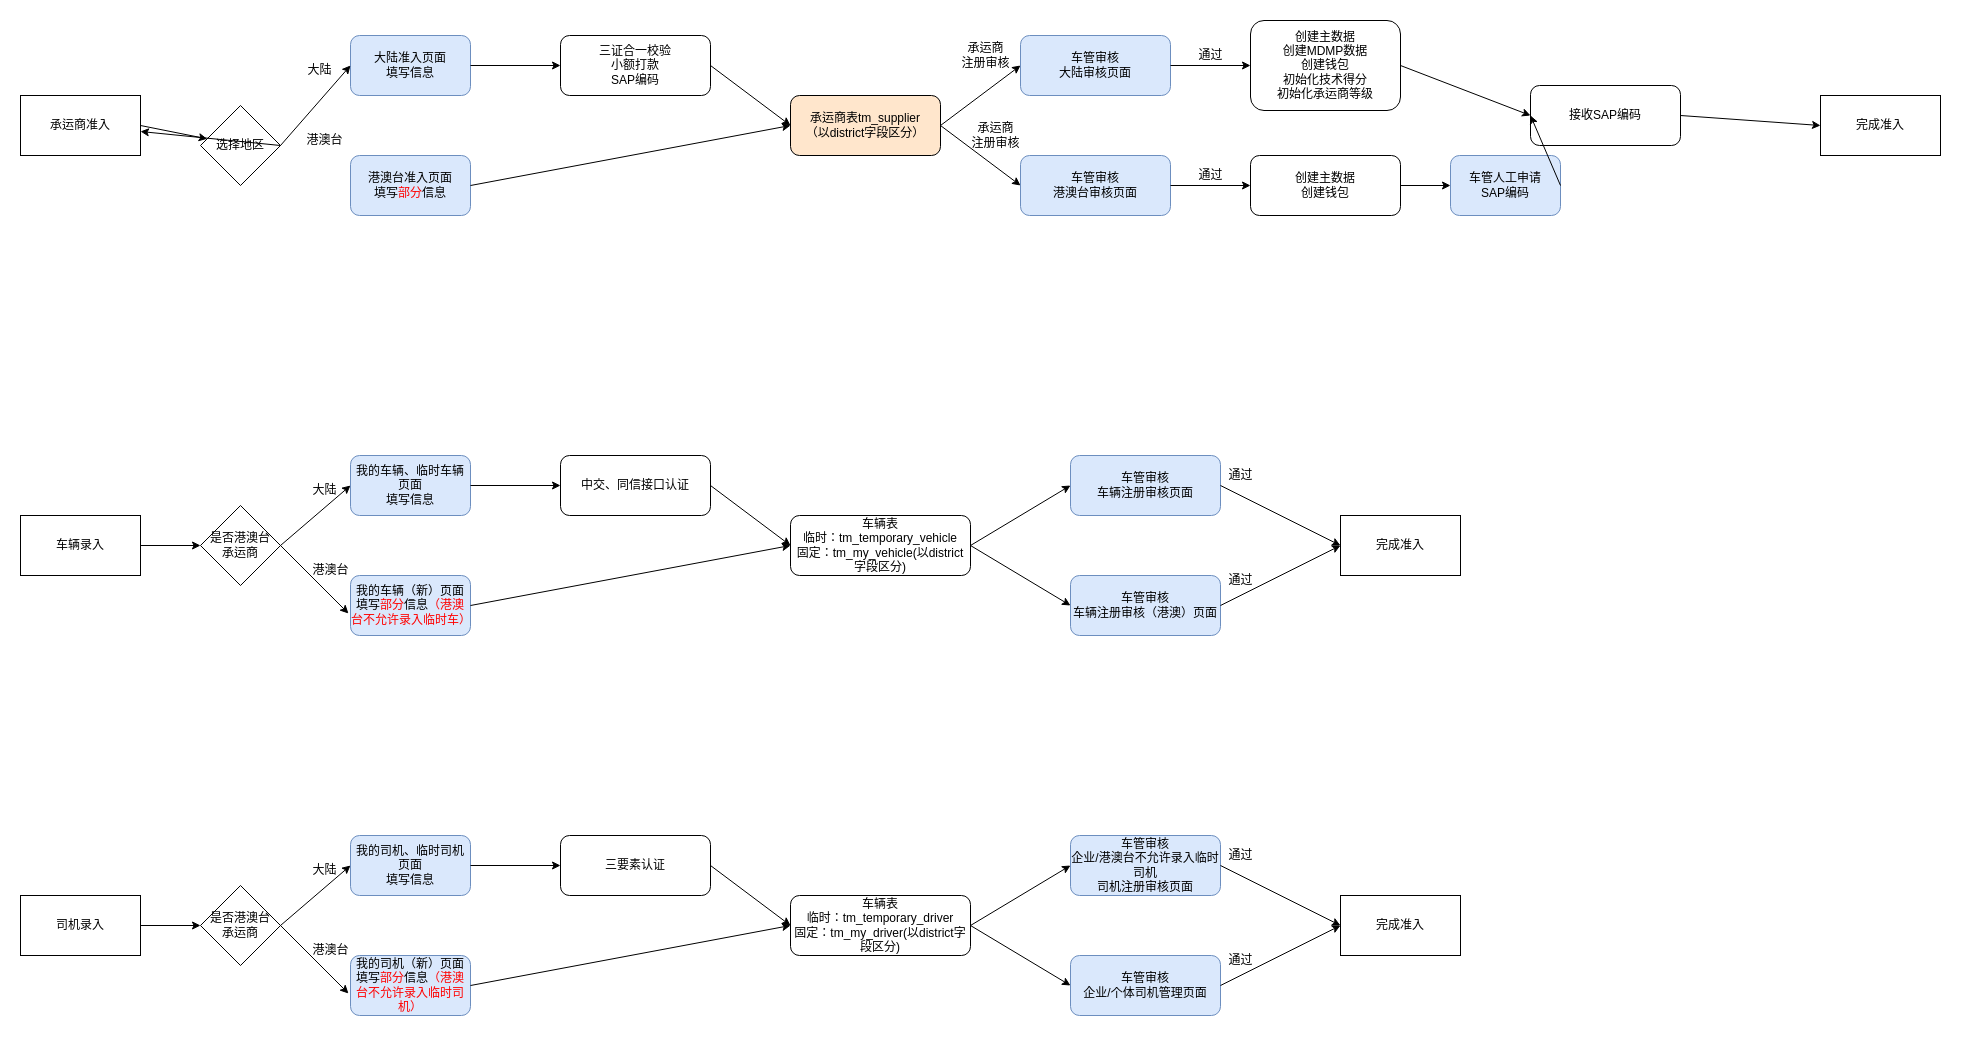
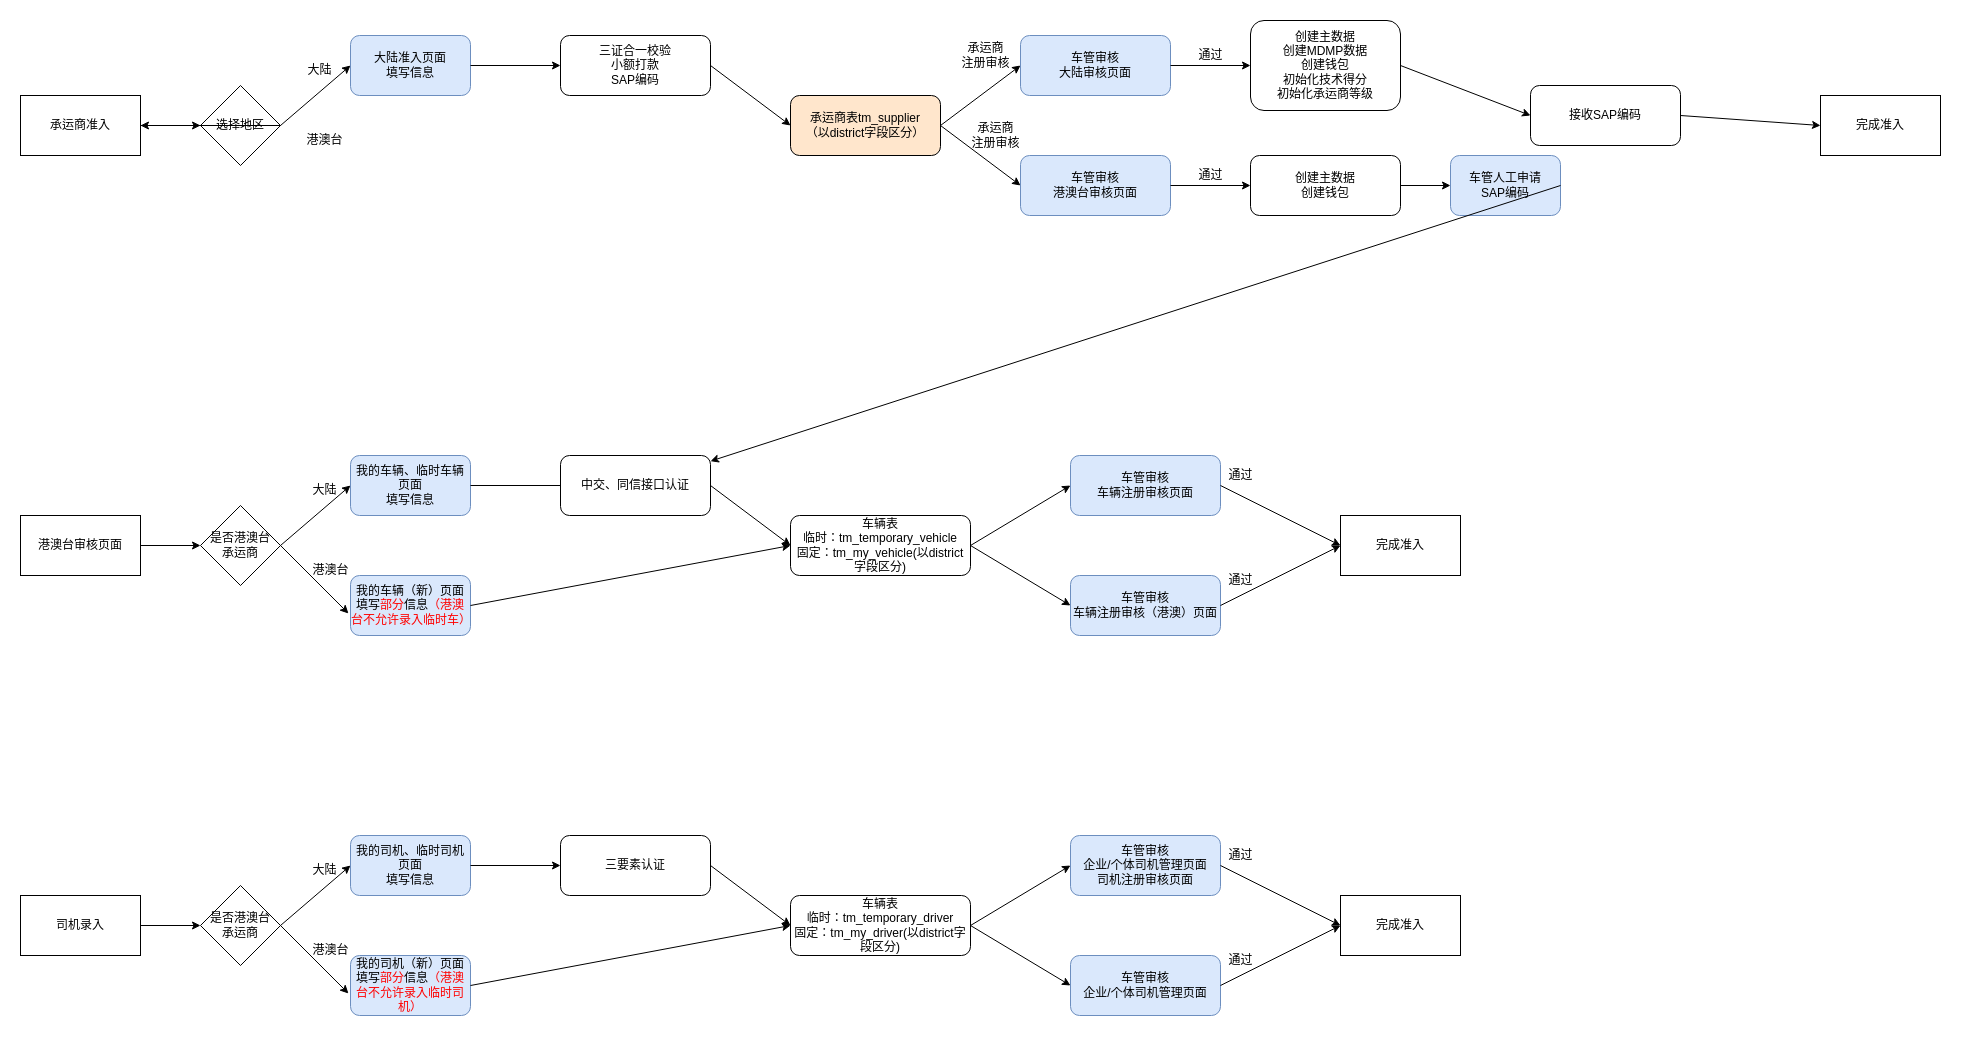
- <mxCell id="4" value="选择地区" style="rhombus;whiteSpace=wrap;html=1;" vertex="1" parent="1"><mxGeometry x="200" y="105" width="80" height="80" as="geometry" /></mxCell>
+ <mxCell id="4" value="选择地区" style="rhombus;whiteSpace=wrap;html=1;" vertex="1" parent="1"><mxGeometry x="200" y="85" width="80" height="80" as="geometry" /></mxCell>
- <mxCell id="31" value="" style="endArrow=classic;html=1;rounded=0;exitX=1;exitY=0.5;exitDx=0;exitDy=0;entryX=0;entryY=0.5;entryDx=0;entryDy=0;" edge="1" parent="1" source="27" target="29"><mxGeometry width="50" height="50" relative="1" as="geometry"><mxPoint x="1410" y="75" as="sourcePoint" /><mxPoint x="1620" y="135" as="targetPoint" /></mxGeometry></mxCell>
+ <mxCell id="31" value="" style="endArrow=classic;html=1;rounded=0;exitX=1;exitY=0.5;exitDx=0;exitDy=0;" edge="1" parent="1" source="27" target="44"><mxGeometry width="50" height="50" relative="1" as="geometry"><mxPoint x="1410" y="75" as="sourcePoint" /><mxPoint x="1620" y="135" as="targetPoint" /></mxGeometry></mxCell>
- <mxCell id="12" value="" style="endArrow=classic;html=1;rounded=0;exitX=1;exitY=0.5;exitDx=0;exitDy=0;entryX=0;entryY=0.5;entryDx=0;entryDy=0;" edge="1" parent="1" source="6" target="10"><mxGeometry width="50" height="50" relative="1" as="geometry"><mxPoint x="550" y="335" as="sourcePoint" /><mxPoint x="600" y="285" as="targetPoint" /></mxGeometry></mxCell>
- <mxCell id="6" value="港澳台准入页面&lt;br&gt;填写&lt;font style=&quot;border-color: var(--border-color);&quot; color=&quot;#ff0000&quot;&gt;部分&lt;/font&gt;&lt;span style=&quot;&quot;&gt;信息&lt;/span&gt;" style="rounded=1;whiteSpace=wrap;html=1;fillColor=#dae8fc;strokeColor=#6c8ebf;" vertex="1" parent="1"><mxGeometry x="350" y="155" width="120" height="60" as="geometry" /></mxCell>
- <mxCell id="45" value="" style="endArrow=classic;html=1;rounded=0;exitX=1;exitY=0.5;exitDx=0;exitDy=0;entryX=0;entryY=0.5;entryDx=0;entryDy=0;" edge="1" parent="1" source="38" target="44"><mxGeometry width="50" height="50" relative="1" as="geometry"><mxPoint x="480" y="505" as="sourcePoint" /><mxPoint x="530" y="455" as="targetPoint" /></mxGeometry></mxCell>
+ <mxCell id="45" value="" style="endArrow=none;html=1;rounded=0;exitX=1;exitY=0.5;exitDx=0;exitDy=0;entryX=0;entryY=0.5;entryDx=0;entryDy=0;" edge="1" parent="1" source="38" target="44"><mxGeometry width="50" height="50" relative="1" as="geometry"><mxPoint x="480" y="505" as="sourcePoint" /><mxPoint x="530" y="455" as="targetPoint" /></mxGeometry></mxCell>
- <mxCell id="35" value="车辆录入" style="rounded=0;whiteSpace=wrap;html=1;" vertex="1" parent="1"><mxGeometry x="20" y="515" width="120" height="60" as="geometry" /></mxCell>
+ <mxCell id="35" value="港澳台审核页面" style="rounded=0;whiteSpace=wrap;html=1;" vertex="1" parent="1"><mxGeometry x="20" y="515" width="120" height="60" as="geometry" /></mxCell>
- <mxCell id="72" value="车管审核&lt;br&gt;企业/港澳台不允许录入临时司机&lt;br&gt;司机注册审核页面" style="rounded=1;whiteSpace=wrap;html=1;fillColor=#dae8fc;strokeColor=#6c8ebf;" vertex="1" parent="1"><mxGeometry x="1070" y="835" width="150" height="60" as="geometry" /></mxCell>
+ <mxCell id="72" value="车管审核&lt;br&gt;企业/个体司机管理页面&lt;br&gt;司机注册审核页面" style="rounded=1;whiteSpace=wrap;html=1;fillColor=#dae8fc;strokeColor=#6c8ebf;" vertex="1" parent="1"><mxGeometry x="1070" y="835" width="150" height="60" as="geometry" /></mxCell>
